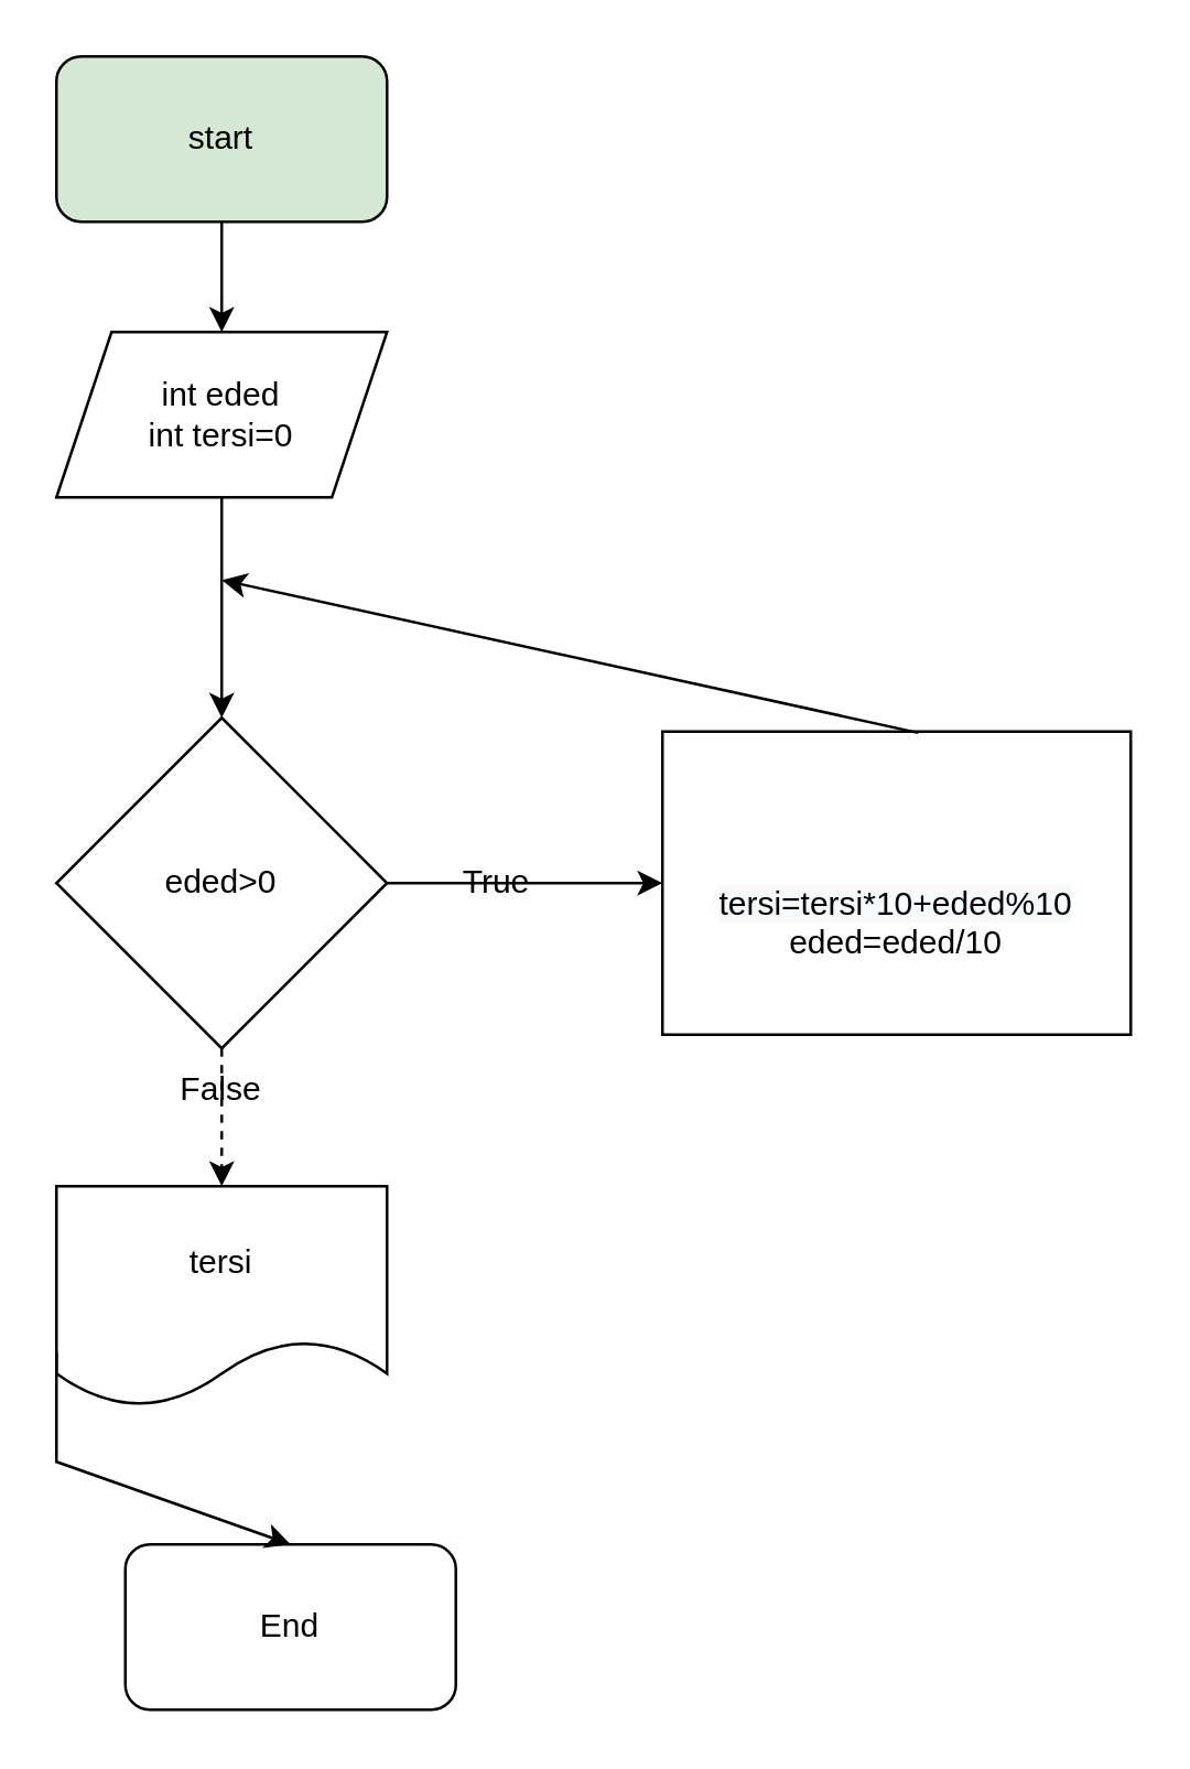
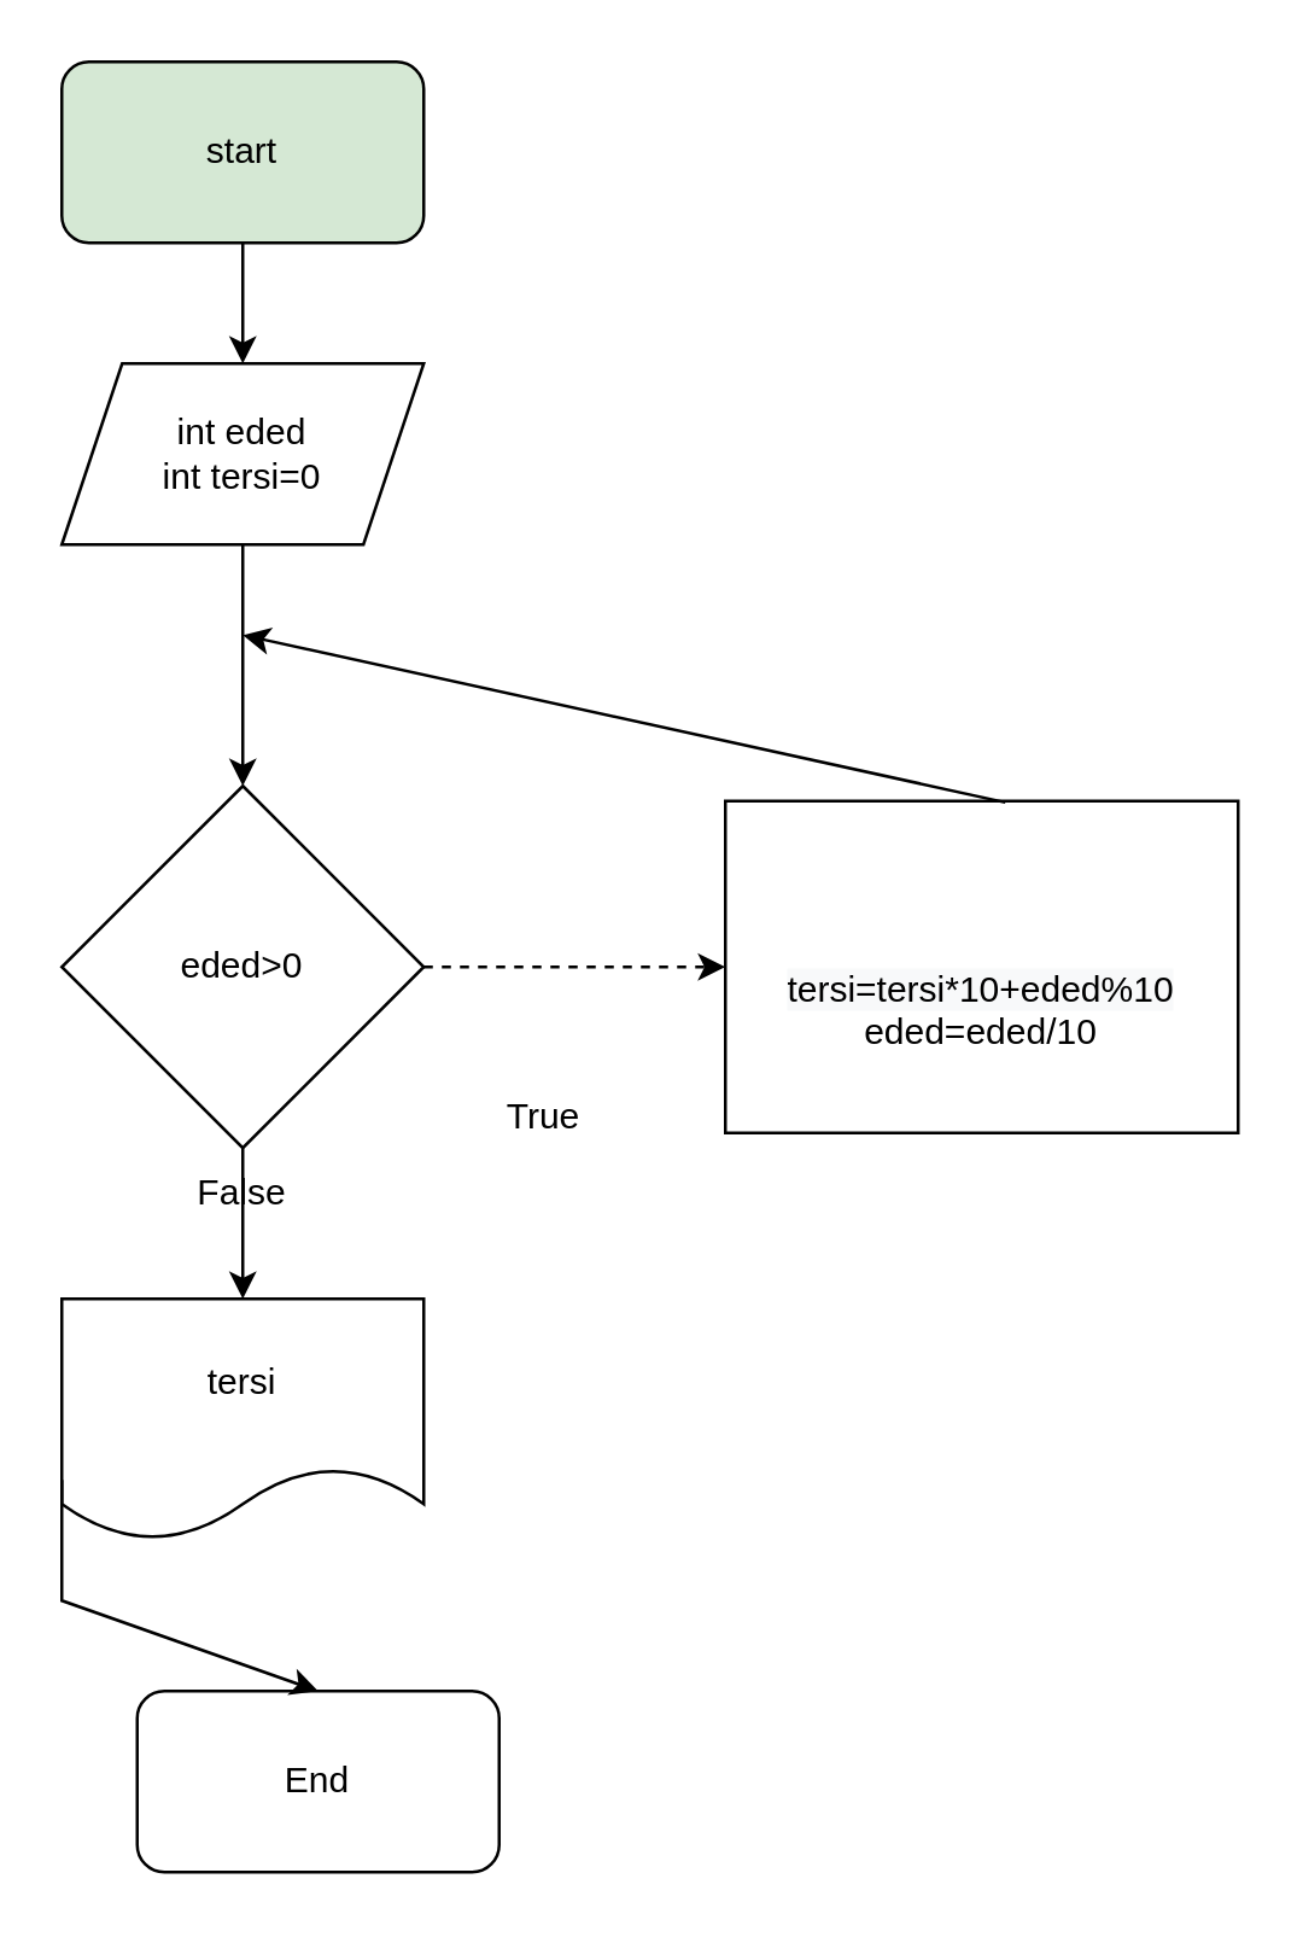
- <mxCell id="10" value="True" style="text;html=1;strokeColor=none;fillColor=none;align=center;verticalAlign=middle;whiteSpace=wrap;rounded=0;" vertex="1" parent="1"><mxGeometry x="150" y="305" width="60" height="30" as="geometry" /></mxCell>
+ <mxCell id="10" value="True" style="text;html=1;strokeColor=none;fillColor=none;align=center;verticalAlign=middle;whiteSpace=wrap;rounded=0;" vertex="1" parent="1"><mxGeometry x="150" y="355" width="60" height="30" as="geometry" /></mxCell>
- <mxCell id="11" value="" style="endArrow=classic;html=1;rounded=0;exitX=1;exitY=0.5;exitDx=0;exitDy=0;entryX=0;entryY=0.5;entryDx=0;entryDy=0;" edge="1" parent="1" source="7" target="8"><mxGeometry width="50" height="50" relative="1" as="geometry"><mxPoint x="100" y="320" as="sourcePoint" /><mxPoint x="150" y="270" as="targetPoint" /></mxGeometry></mxCell>
+ <mxCell id="11" value="" style="endArrow=classic;html=1;rounded=0;exitX=1;exitY=0.5;exitDx=0;exitDy=0;entryX=0;entryY=0.5;entryDx=0;entryDy=0;dashed=1;" edge="1" parent="1" source="7" target="8"><mxGeometry width="50" height="50" relative="1" as="geometry"><mxPoint x="100" y="320" as="sourcePoint" /><mxPoint x="150" y="270" as="targetPoint" /></mxGeometry></mxCell>
- <mxCell id="6" value="" style="edgeStyle=orthogonalEdgeStyle;rounded=0;orthogonalLoop=1;jettySize=auto;html=1;dashed=1;" edge="1" parent="1" source="7" target="12"><mxGeometry relative="1" as="geometry" /></mxCell>
+ <mxCell id="6" value="" style="edgeStyle=orthogonalEdgeStyle;rounded=0;orthogonalLoop=1;jettySize=auto;html=1;" edge="1" parent="1" source="7" target="12"><mxGeometry relative="1" as="geometry" /></mxCell>
